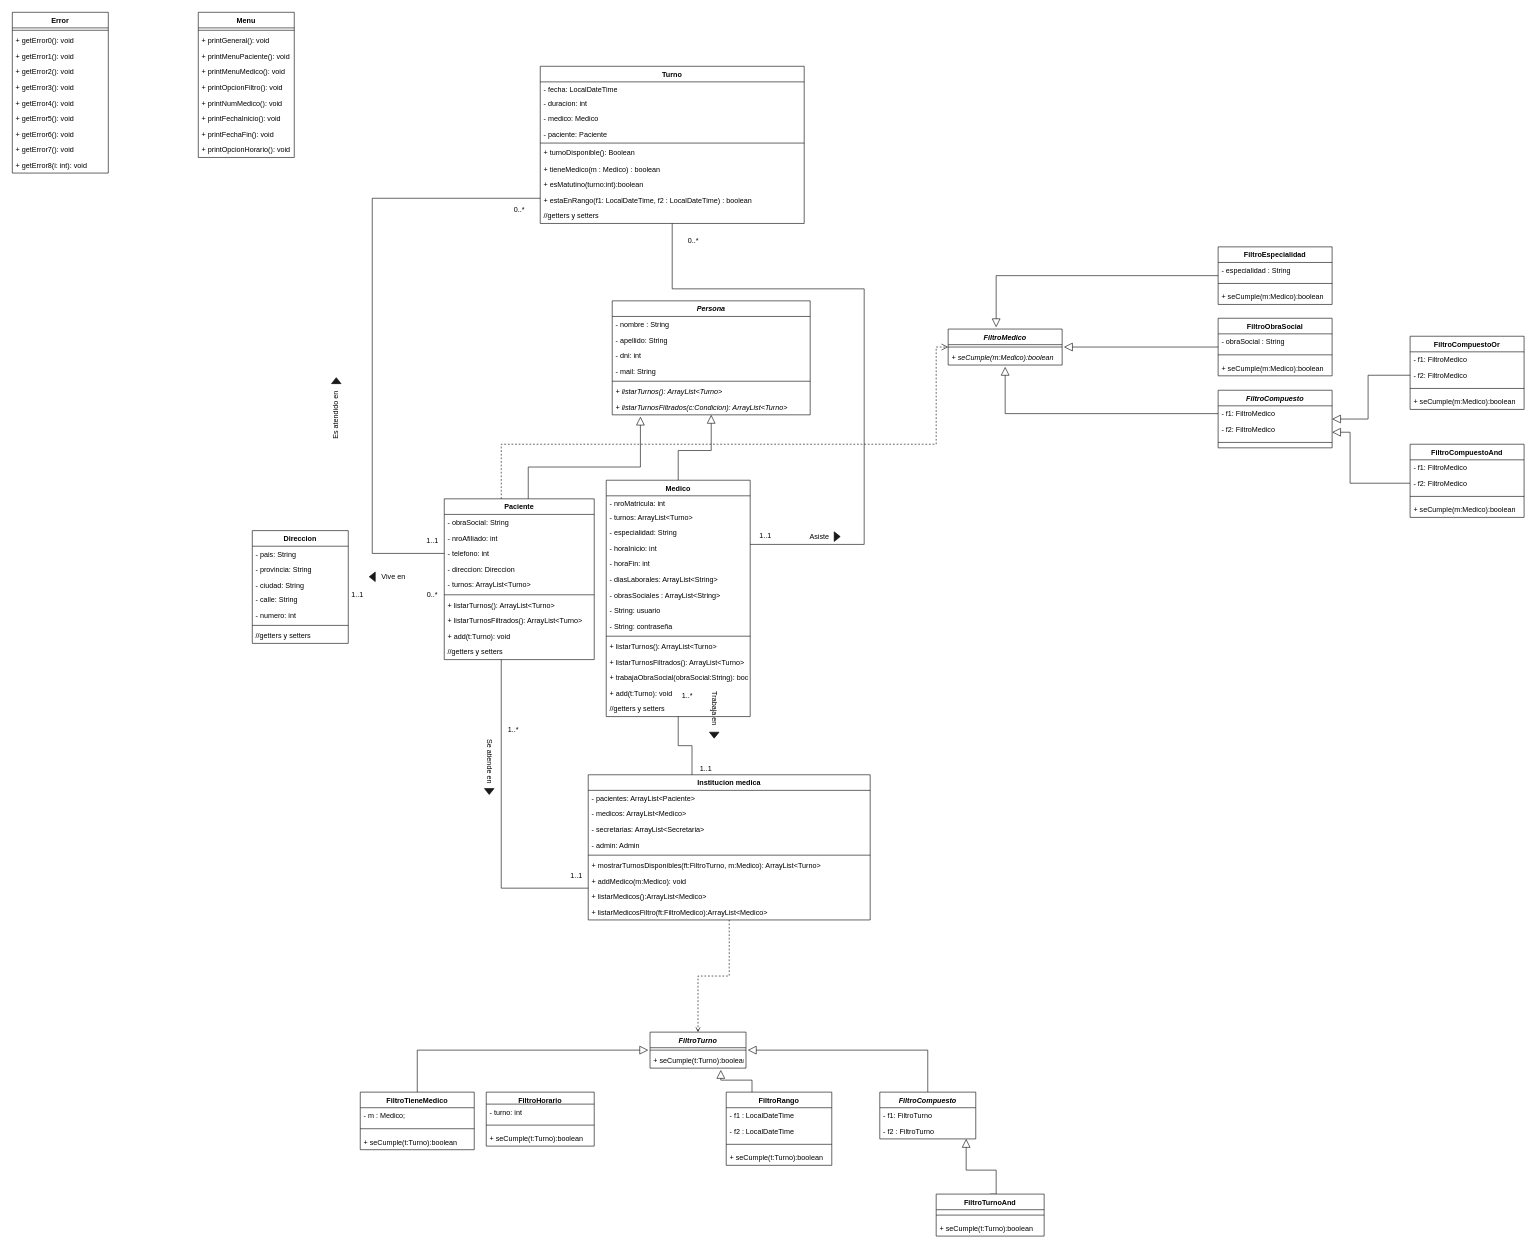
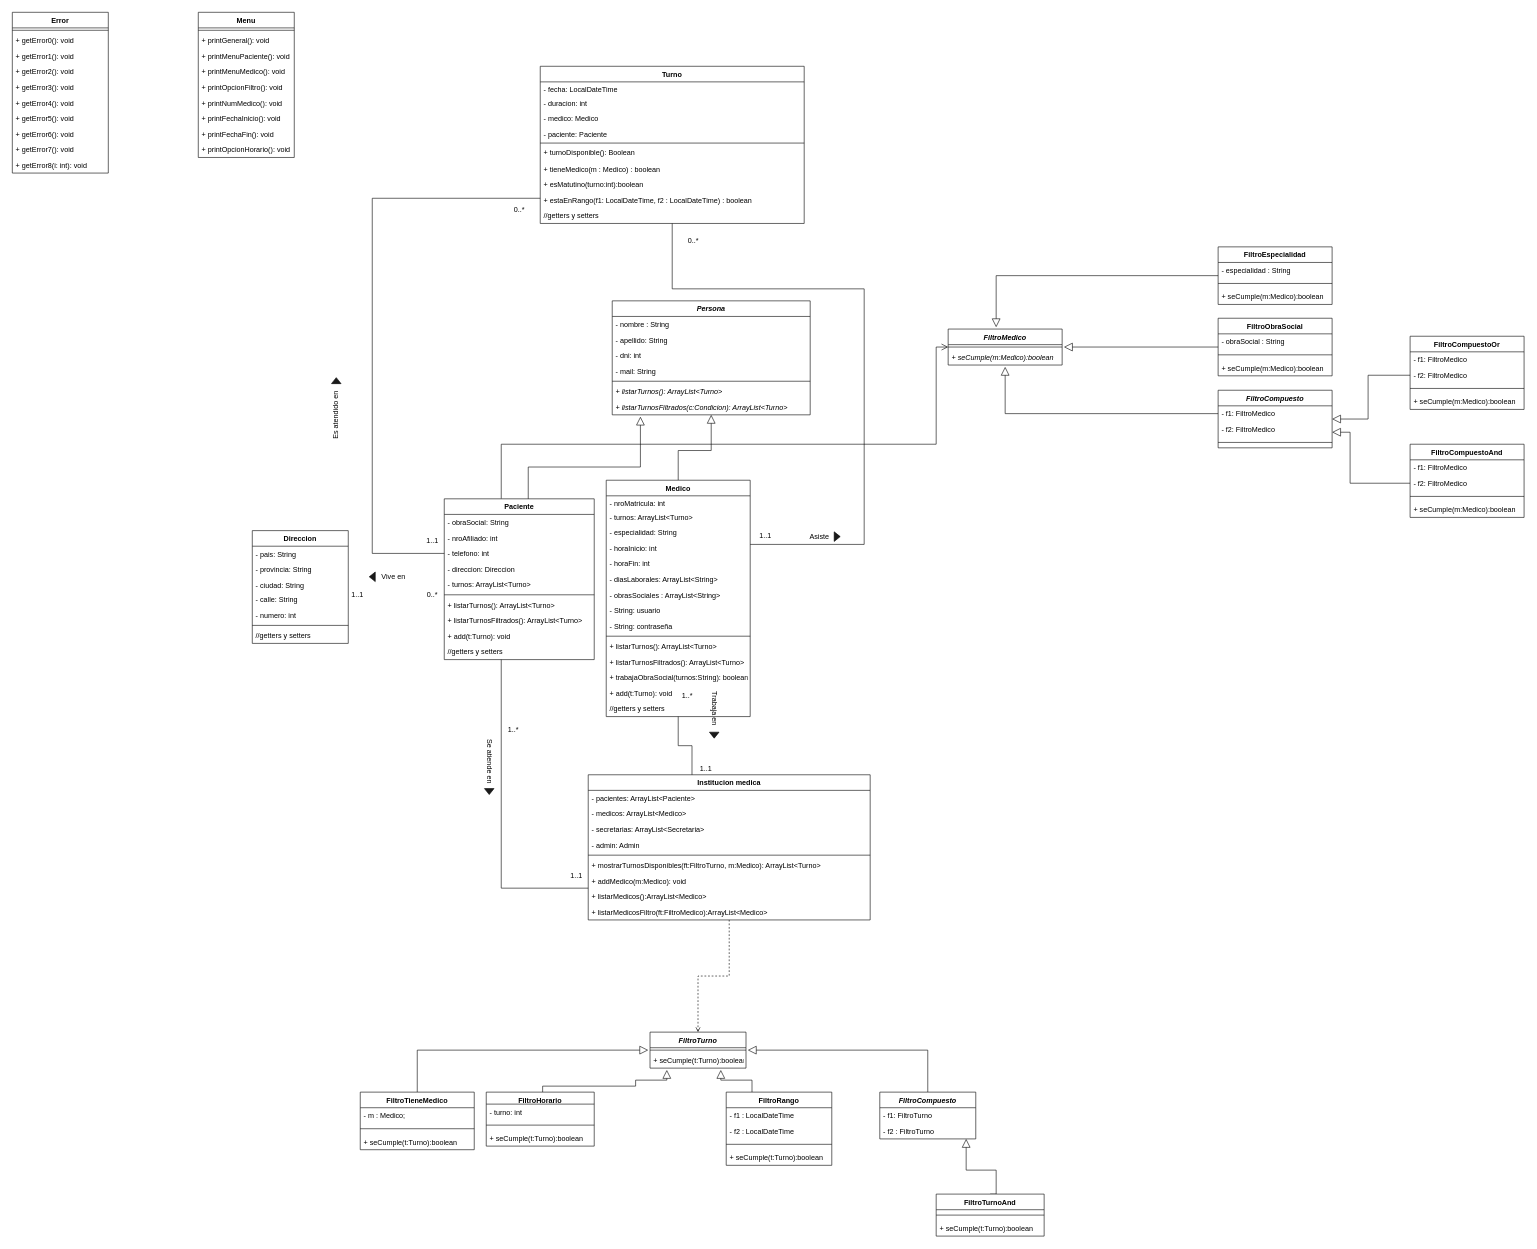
- <mxCell id="3" style="edgeStyle=orthogonalEdgeStyle;rounded=0;orthogonalLoop=1;jettySize=auto;html=1;startArrow=none;startFill=0;endArrow=open;endFill=0;endSize=9;sourcePerimeterSpacing=0;targetPerimeterSpacing=0;strokeWidth=1;dashed=1;" parent="1" source="4" target="74" edge="1"><mxGeometry relative="1" as="geometry"><Array as="points"><mxPoint x="835" y="740" /><mxPoint x="1560" y="740" /><mxPoint x="1560" y="578" /></Array></mxGeometry></mxCell>
+ <mxCell id="3" style="edgeStyle=orthogonalEdgeStyle;rounded=0;orthogonalLoop=1;jettySize=auto;html=1;startArrow=none;startFill=0;endArrow=open;endFill=0;endSize=9;sourcePerimeterSpacing=0;targetPerimeterSpacing=0;strokeWidth=1;dashed=0;" parent="1" source="4" target="74" edge="1"><mxGeometry relative="1" as="geometry"><Array as="points"><mxPoint x="835" y="740" /><mxPoint x="1560" y="740" /><mxPoint x="1560" y="578" /></Array></mxGeometry></mxCell>
- <mxCell id="48" value="+ trabajaObraSocial(obraSocial:String): boolean" style="text;strokeColor=none;fillColor=none;align=left;verticalAlign=top;spacingLeft=4;spacingRight=4;overflow=hidden;rotatable=0;points=[[0,0.5],[1,0.5]];portConstraint=eastwest;" parent="35" vertex="1"><mxGeometry y="316" width="240" height="26" as="geometry" /></mxCell>
+ <mxCell id="48" value="+ trabajaObraSocial(turnos:String): boolean" style="text;strokeColor=none;fillColor=none;align=left;verticalAlign=top;spacingLeft=4;spacingRight=4;overflow=hidden;rotatable=0;points=[[0,0.5],[1,0.5]];portConstraint=eastwest;" parent="35" vertex="1"><mxGeometry y="316" width="240" height="26" as="geometry" /></mxCell>
+ <mxCell id="110" style="edgeStyle=orthogonalEdgeStyle;rounded=0;orthogonalLoop=1;jettySize=auto;html=1;endArrow=none;endFill=0;startArrow=block;startFill=0;sourcePerimeterSpacing=3;startSize=12;" parent="1" source="114" target="121" edge="1"><mxGeometry relative="1" as="geometry"><Array as="points"><mxPoint x="1111" y="1800" /><mxPoint x="1059" y="1800" /><mxPoint x="1059" y="1810" /><mxPoint x="904" y="1810" /></Array></mxGeometry></mxCell>
